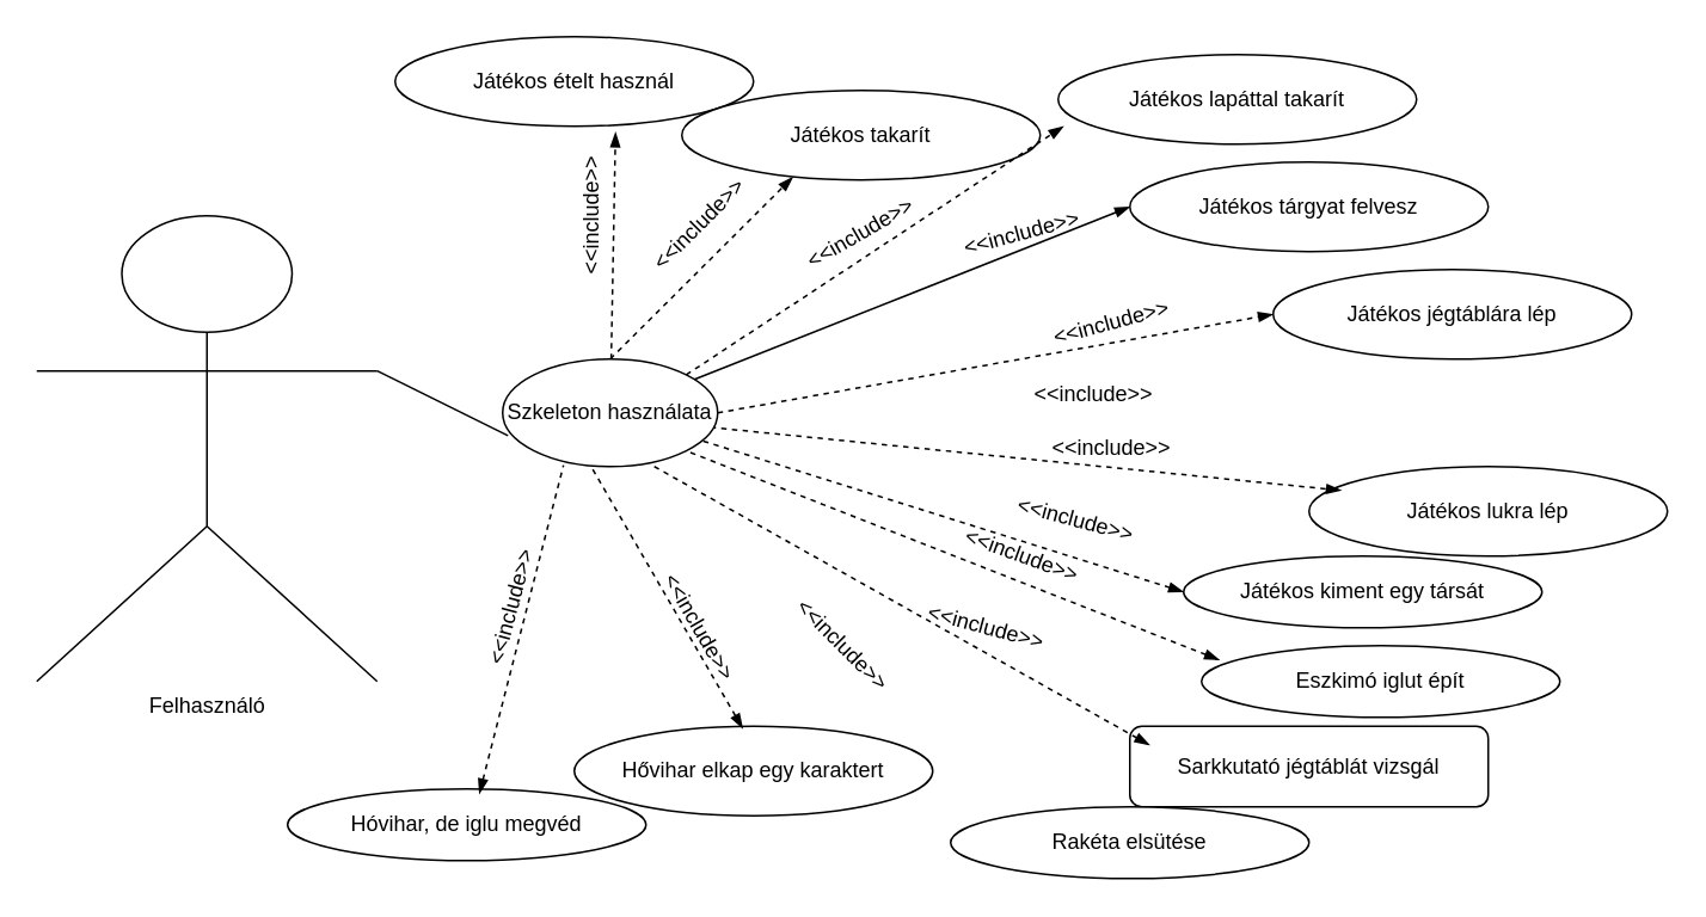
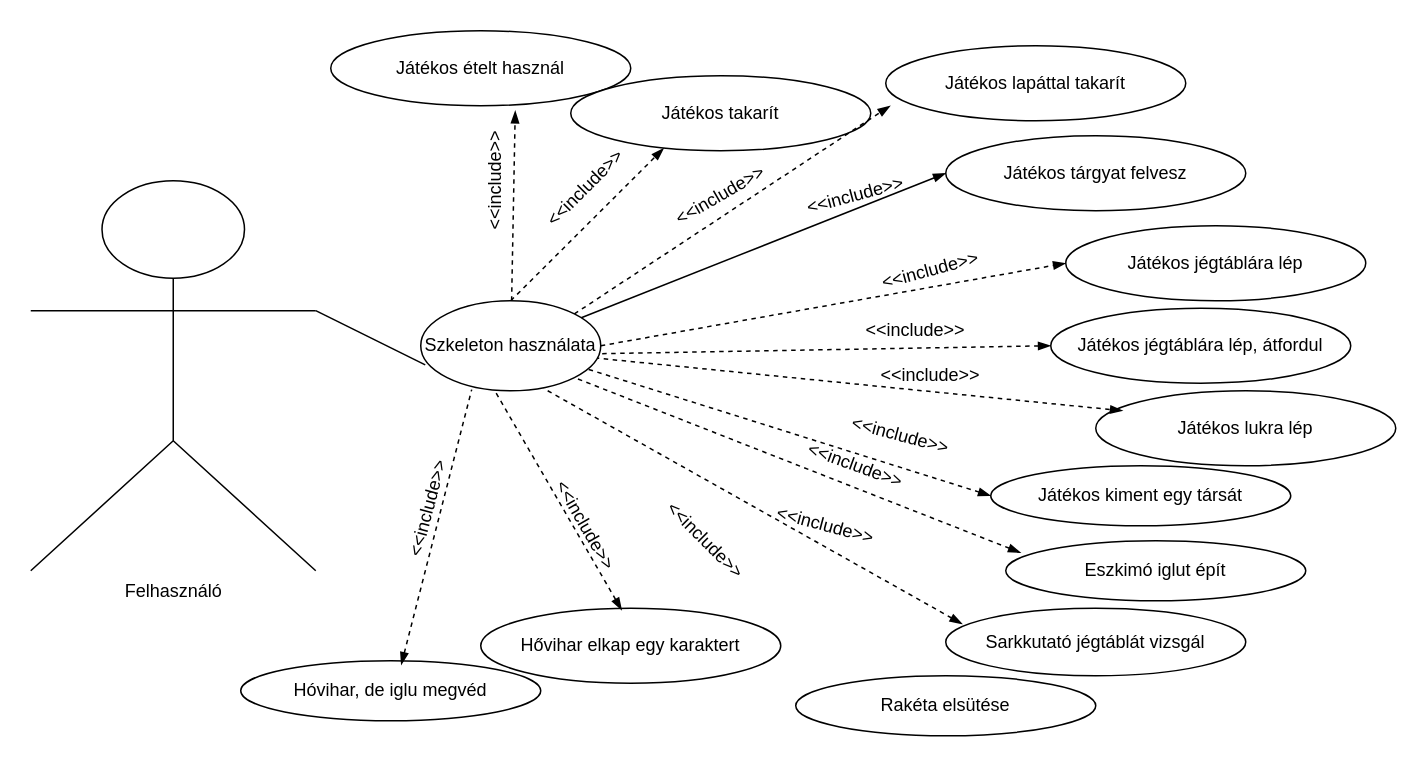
+ <mxCell id="8" value="Játékos jégtáblára lép, átfordul" style="ellipse;whiteSpace=wrap;html=1;" vertex="1" parent="1"><mxGeometry x="700" y="205" width="200" height="50" as="geometry" /></mxCell>
+ <mxCell id="19" value="" style="endArrow=blockThin;html=1;entryX=0;entryY=0.5;entryDx=0;entryDy=0;dashed=1;exitX=1.008;exitY=0.588;exitDx=0;exitDy=0;exitPerimeter=0;endFill=1;" edge="1" parent="1" source="28" target="8"><mxGeometry width="50" height="50" relative="1" as="geometry"><mxPoint x="590" y="250" as="sourcePoint" /><mxPoint x="710" y="230" as="targetPoint" /></mxGeometry></mxCell>
- <mxCell id="12" value="Sarkkutató jégtáblát vizsgál" style="whiteSpace=wrap;html=1;rounded=1;" vertex="1" parent="1"><mxGeometry x="630" y="405" width="200" height="45" as="geometry" /></mxCell>
+ <mxCell id="12" value="Sarkkutató jégtáblát vizsgál" style="ellipse;whiteSpace=wrap;html=1;" vertex="1" parent="1"><mxGeometry x="630" y="405" width="200" height="45" as="geometry" /></mxCell>
